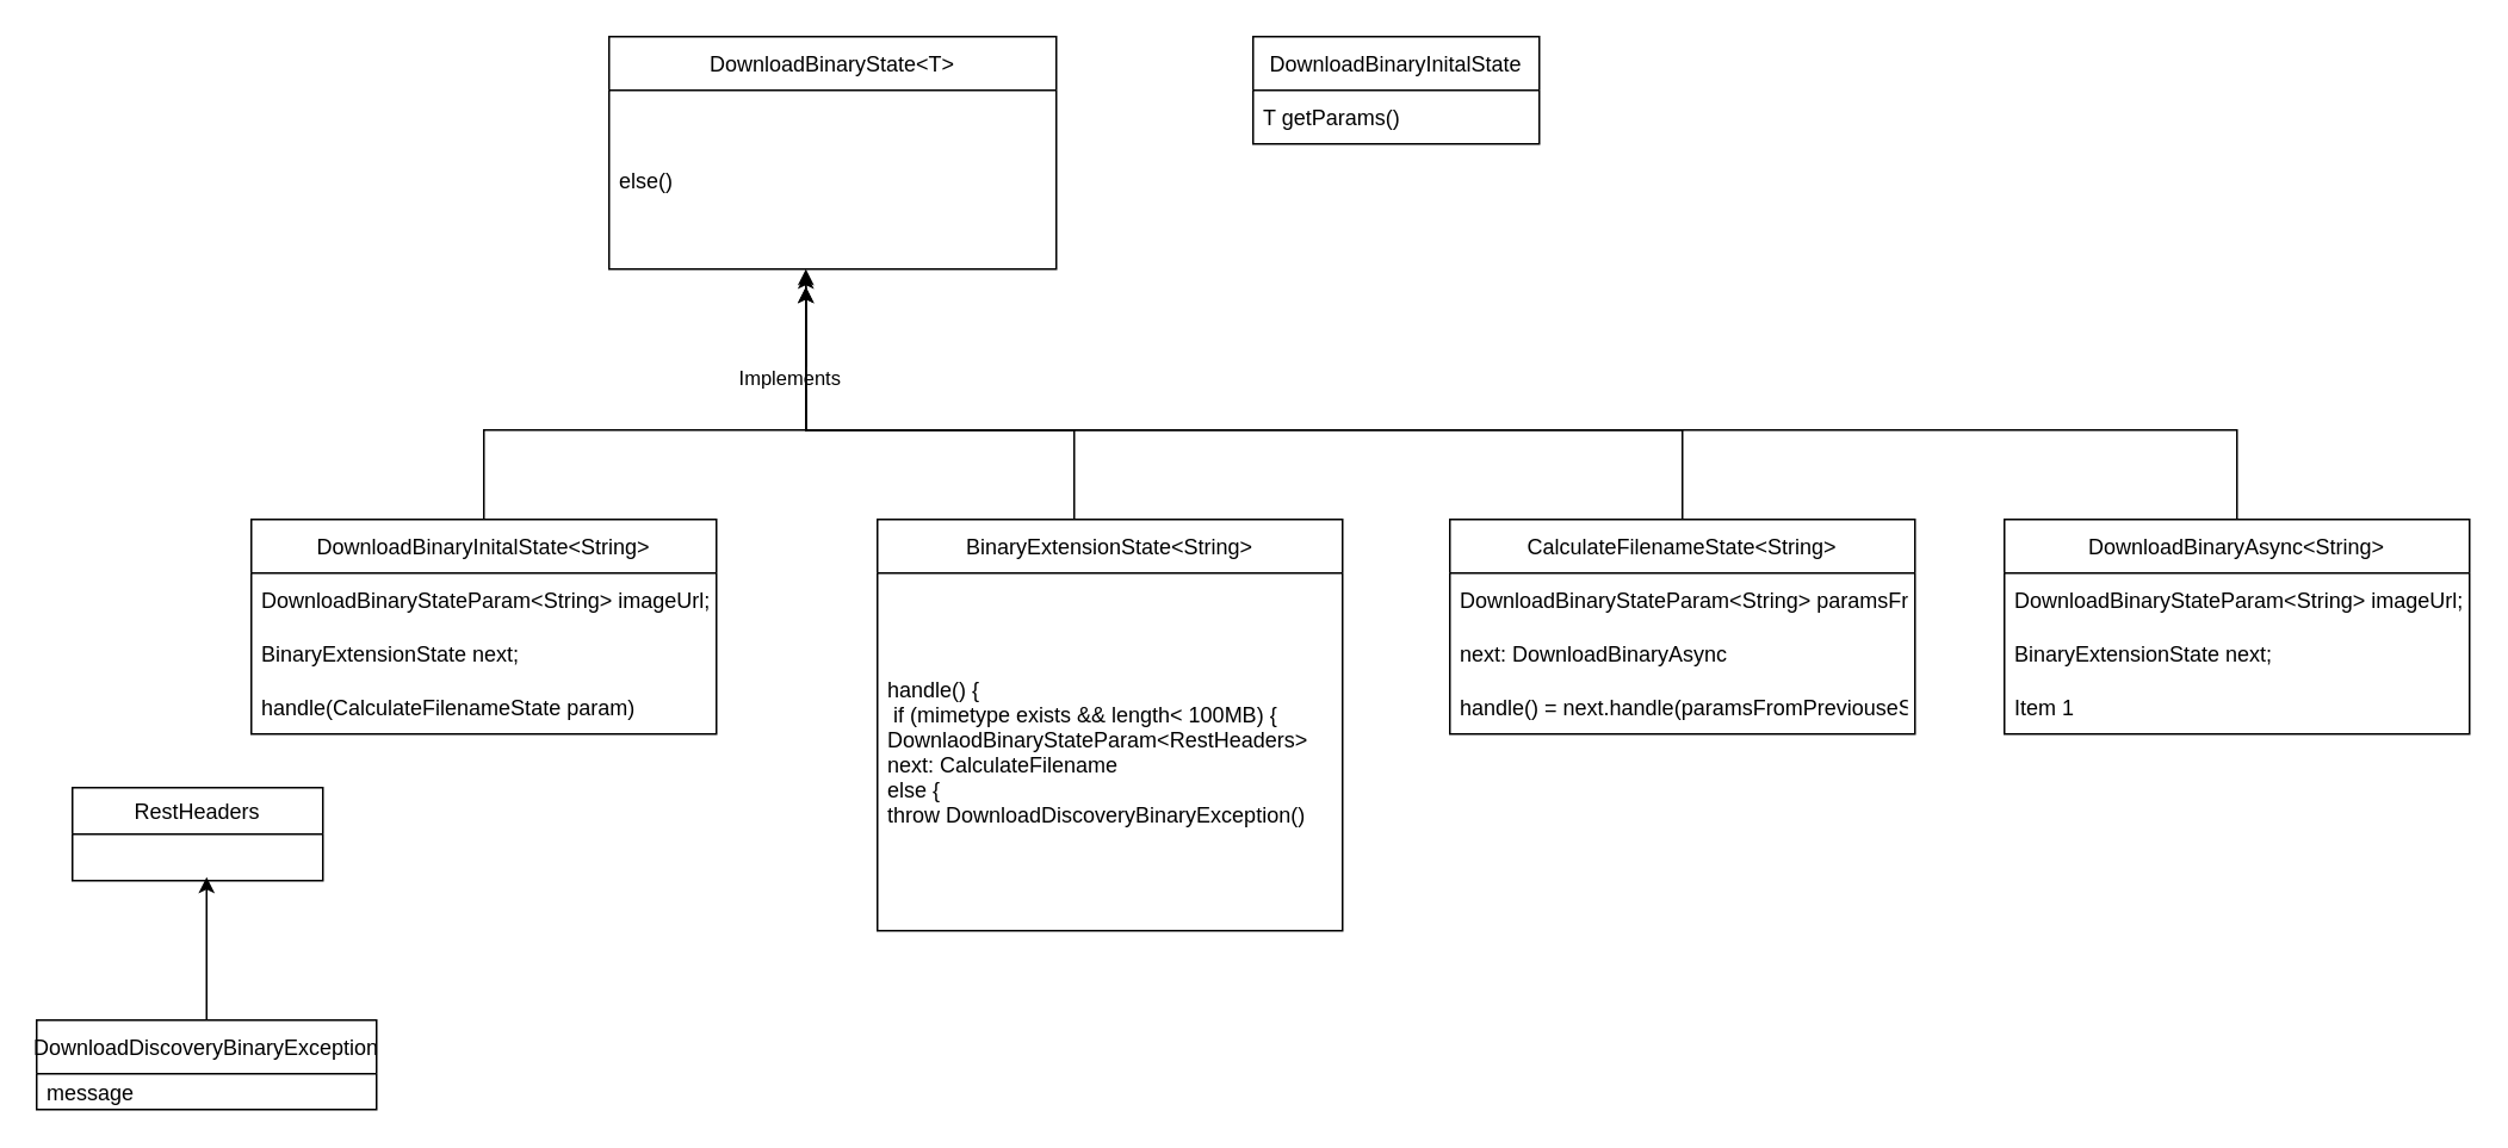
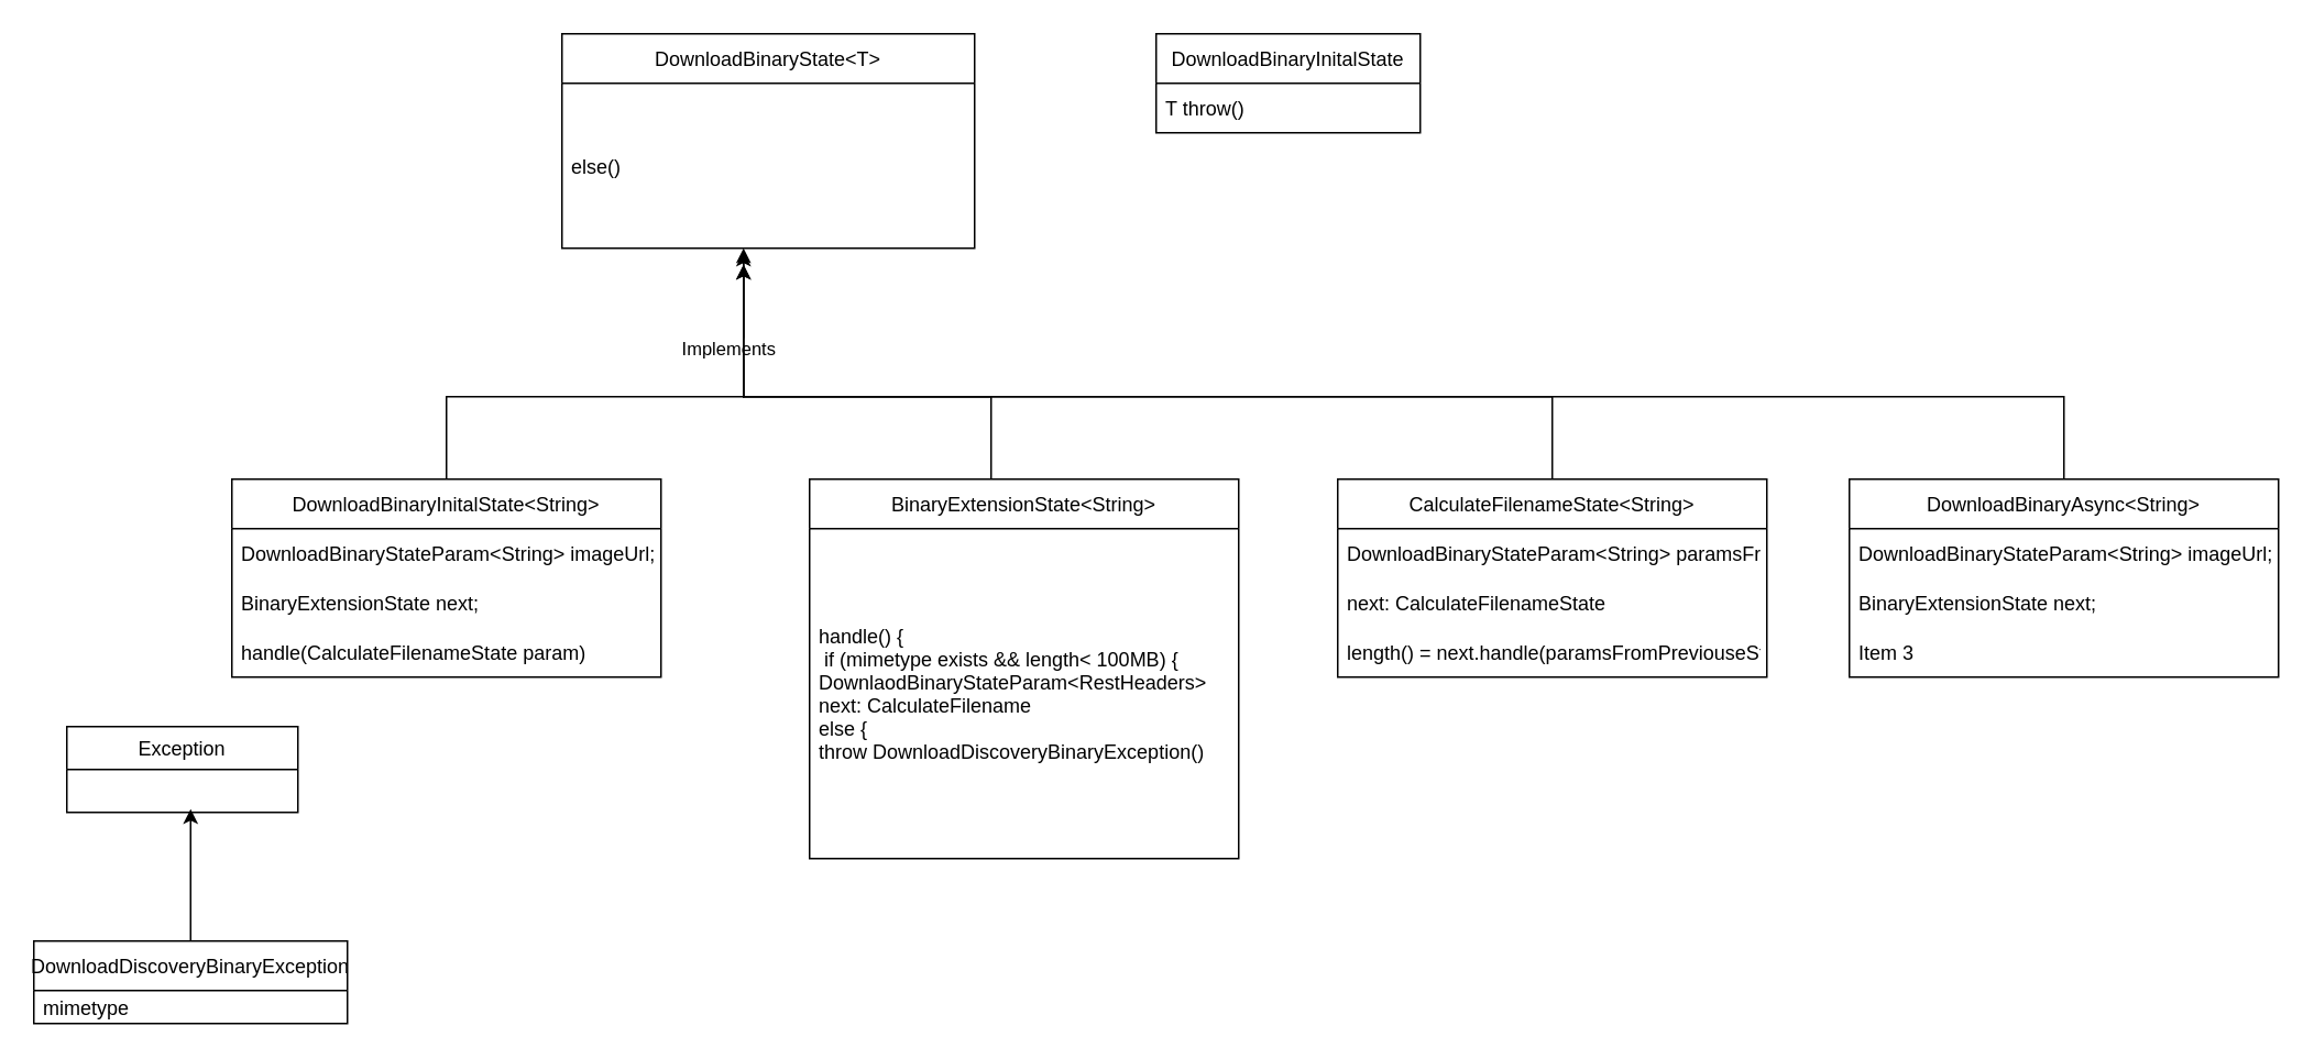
- <mxCell id="5" value="T getParams()" style="text;strokeColor=none;fillColor=none;align=left;verticalAlign=middle;spacingLeft=4;spacingRight=4;overflow=hidden;points=[[0,0.5],[1,0.5]];portConstraint=eastwest;rotatable=0;" vertex="1" parent="4"><mxGeometry y="30" width="160" height="30" as="geometry" /></mxCell>
+ <mxCell id="5" value="T throw()" style="text;strokeColor=none;fillColor=none;align=left;verticalAlign=middle;spacingLeft=4;spacingRight=4;overflow=hidden;points=[[0,0.5],[1,0.5]];portConstraint=eastwest;rotatable=0;" vertex="1" parent="4"><mxGeometry y="30" width="160" height="30" as="geometry" /></mxCell>
- <mxCell id="18" value="next: DownloadBinaryAsync" style="text;strokeColor=none;fillColor=none;align=left;verticalAlign=middle;spacingLeft=4;spacingRight=4;overflow=hidden;points=[[0,0.5],[1,0.5]];portConstraint=eastwest;rotatable=0;" vertex="1" parent="16"><mxGeometry y="60" width="260" height="30" as="geometry" /></mxCell>
+ <mxCell id="18" value="next: CalculateFilenameState" style="text;strokeColor=none;fillColor=none;align=left;verticalAlign=middle;spacingLeft=4;spacingRight=4;overflow=hidden;points=[[0,0.5],[1,0.5]];portConstraint=eastwest;rotatable=0;" vertex="1" parent="16"><mxGeometry y="60" width="260" height="30" as="geometry" /></mxCell>
- <mxCell id="19" value="handle() = next.handle(paramsFromPreviouseState)" style="text;strokeColor=none;fillColor=none;align=left;verticalAlign=middle;spacingLeft=4;spacingRight=4;overflow=hidden;points=[[0,0.5],[1,0.5]];portConstraint=eastwest;rotatable=0;" vertex="1" parent="16"><mxGeometry y="90" width="260" height="30" as="geometry" /></mxCell>
+ <mxCell id="19" value="length() = next.handle(paramsFromPreviouseState)" style="text;strokeColor=none;fillColor=none;align=left;verticalAlign=middle;spacingLeft=4;spacingRight=4;overflow=hidden;points=[[0,0.5],[1,0.5]];portConstraint=eastwest;rotatable=0;" vertex="1" parent="16"><mxGeometry y="90" width="260" height="30" as="geometry" /></mxCell>
- <mxCell id="24" value="Item 1" style="text;strokeColor=none;fillColor=none;align=left;verticalAlign=middle;spacingLeft=4;spacingRight=4;overflow=hidden;points=[[0,0.5],[1,0.5]];portConstraint=eastwest;rotatable=0;" vertex="1" parent="21"><mxGeometry y="90" width="260" height="30" as="geometry" /></mxCell>
+ <mxCell id="24" value="Item 3" style="text;strokeColor=none;fillColor=none;align=left;verticalAlign=middle;spacingLeft=4;spacingRight=4;overflow=hidden;points=[[0,0.5],[1,0.5]];portConstraint=eastwest;rotatable=0;" vertex="1" parent="21"><mxGeometry y="90" width="260" height="30" as="geometry" /></mxCell>
- <mxCell id="28" value="RestHeaders" style="swimlane;fontStyle=0;childLayout=stackLayout;horizontal=1;startSize=26;fillColor=none;horizontalStack=0;resizeParent=1;resizeParentMax=0;resizeLast=0;collapsible=1;marginBottom=0;" vertex="1" parent="1"><mxGeometry x="40" y="440" width="140" height="52" as="geometry" /></mxCell>
+ <mxCell id="28" value="Exception" style="swimlane;fontStyle=0;childLayout=stackLayout;horizontal=1;startSize=26;fillColor=none;horizontalStack=0;resizeParent=1;resizeParentMax=0;resizeLast=0;collapsible=1;marginBottom=0;" vertex="1" parent="1"><mxGeometry x="40" y="440" width="140" height="52" as="geometry" /></mxCell>
- <mxCell id="27" value="message " style="text;strokeColor=none;fillColor=none;align=left;verticalAlign=middle;spacingLeft=4;spacingRight=4;overflow=hidden;points=[[0,0.5],[1,0.5]];portConstraint=eastwest;rotatable=0;" vertex="1" parent="26"><mxGeometry y="30" width="190" height="20" as="geometry" /></mxCell>
+ <mxCell id="27" value="mimetype " style="text;strokeColor=none;fillColor=none;align=left;verticalAlign=middle;spacingLeft=4;spacingRight=4;overflow=hidden;points=[[0,0.5],[1,0.5]];portConstraint=eastwest;rotatable=0;" vertex="1" parent="26"><mxGeometry y="30" width="190" height="20" as="geometry" /></mxCell>
